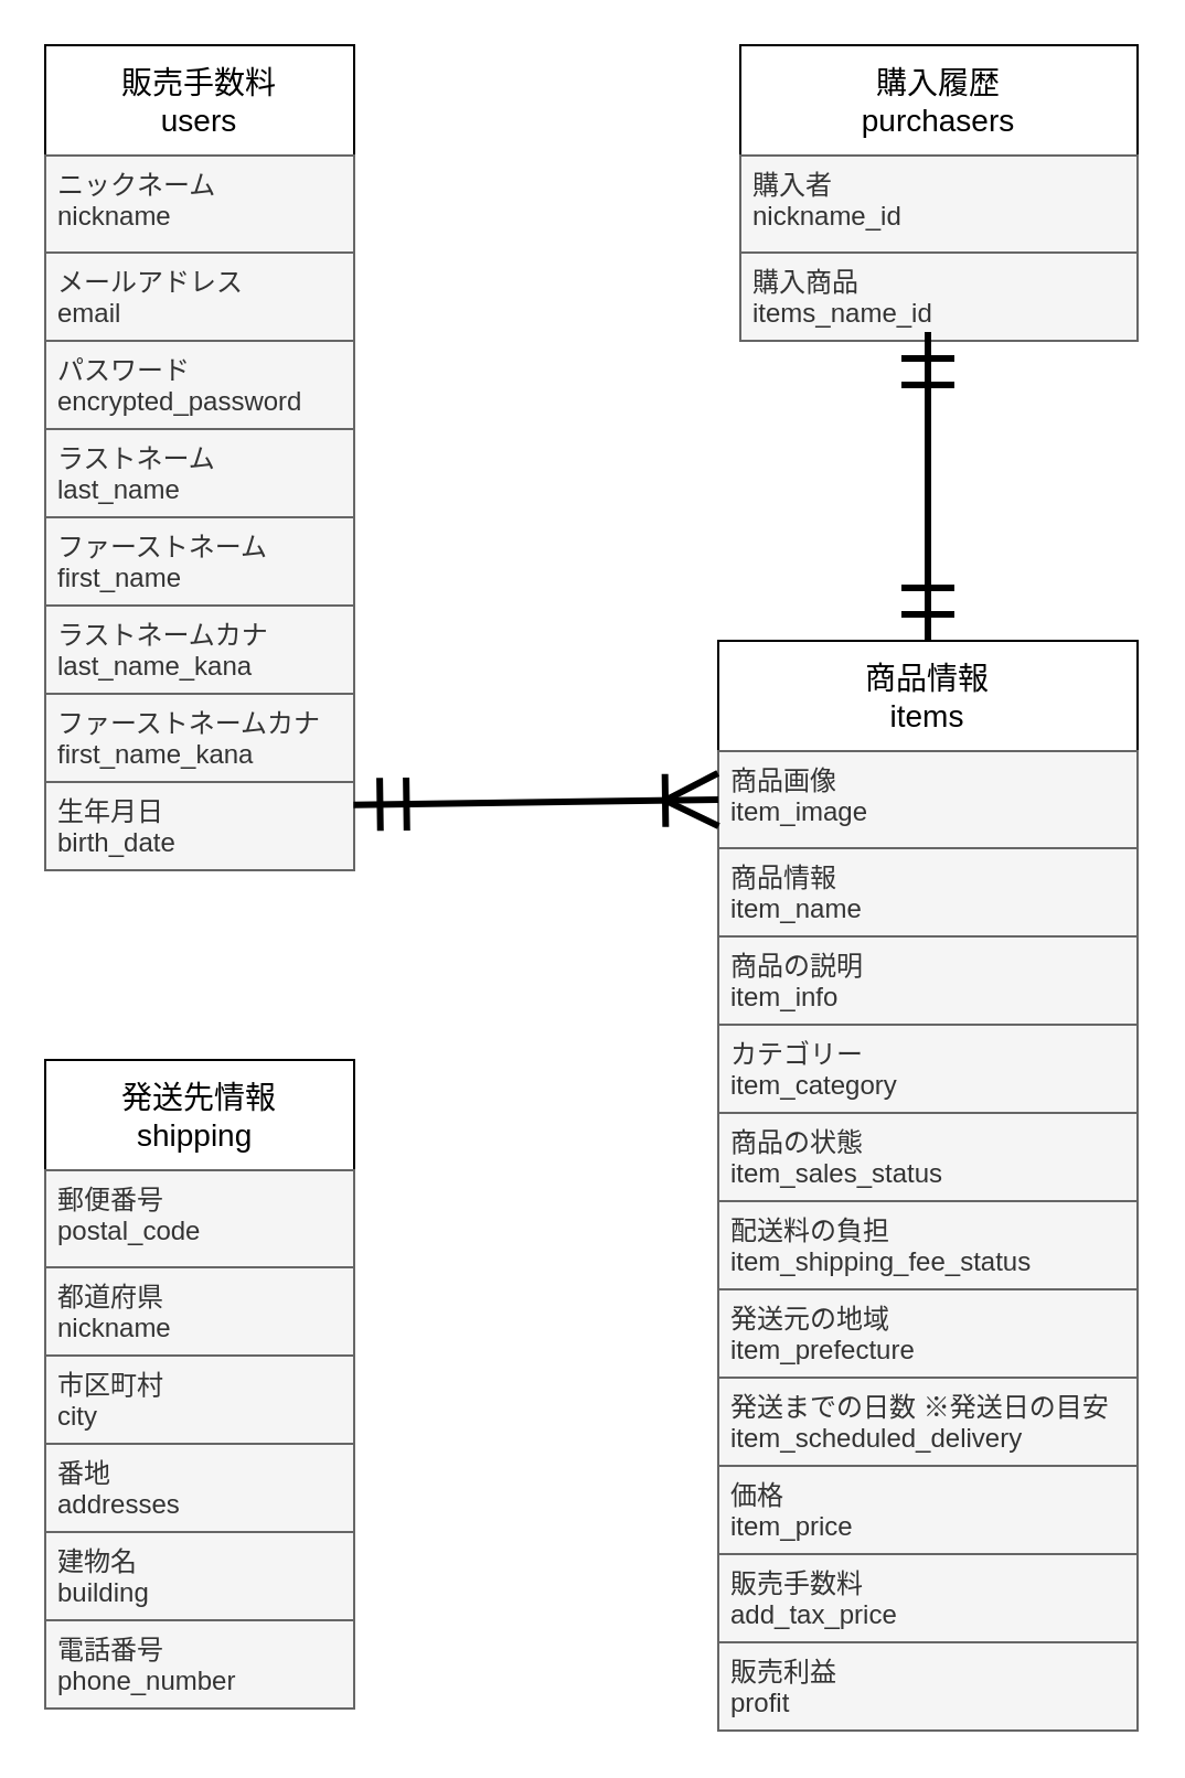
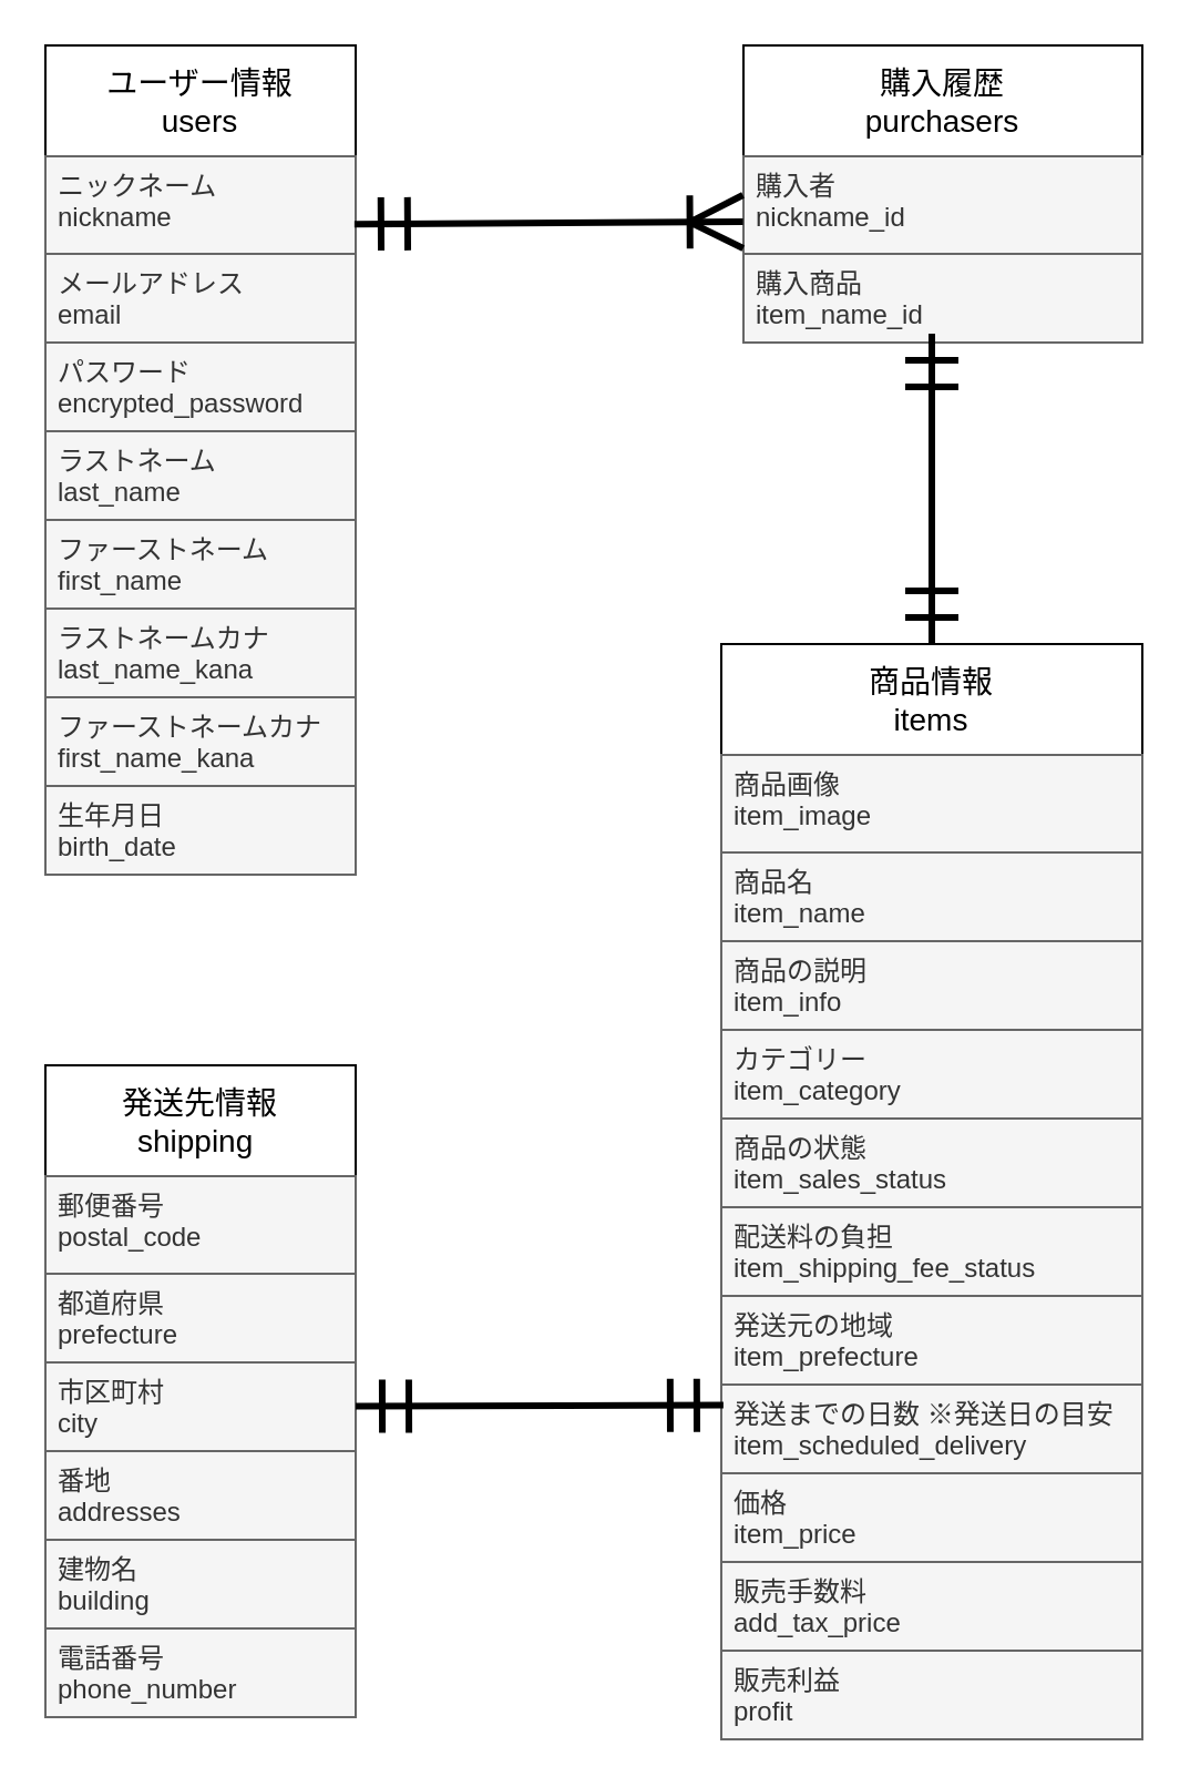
- <mxCell id="2" value="販売手数料&#10;users" style="swimlane;fontStyle=0;childLayout=stackLayout;horizontal=1;startSize=50;horizontalStack=0;resizeParent=1;resizeParentMax=0;resizeLast=0;collapsible=1;marginBottom=0;align=center;fontSize=14;" parent="1" vertex="1"><mxGeometry x="20" y="20" width="140" height="374" as="geometry" /></mxCell>
+ <mxCell id="2" value="ユーザー情報&#10;users" style="swimlane;fontStyle=0;childLayout=stackLayout;horizontal=1;startSize=50;horizontalStack=0;resizeParent=1;resizeParentMax=0;resizeLast=0;collapsible=1;marginBottom=0;align=center;fontSize=14;" parent="1" vertex="1"><mxGeometry x="20" y="20" width="140" height="374" as="geometry" /></mxCell>
+ <mxCell id="36" value="" style="fontSize=12;html=1;endArrow=ERoneToMany;startArrow=ERmandOne;startSize=20;endSize=20;strokeWidth=3;entryX=-0.001;entryY=0.671;entryDx=0;entryDy=0;entryPerimeter=0;exitX=0.996;exitY=0.695;exitDx=0;exitDy=0;exitPerimeter=0;" edge="1" parent="1" source="3" target="31"><mxGeometry width="100" height="100" relative="1" as="geometry"><mxPoint x="160" y="100" as="sourcePoint" /><mxPoint x="310" y="100" as="targetPoint" /></mxGeometry></mxCell>
- <mxCell id="32" value="購入商品&#10;items_name_id" style="text;strokeColor=#666666;fillColor=#f5f5f5;spacingLeft=4;spacingRight=4;overflow=hidden;rotatable=0;points=[[0,0.5],[1,0.5]];portConstraint=eastwest;fontSize=12;fontColor=#333333;" parent="30" vertex="1"><mxGeometry y="94" width="180" height="40" as="geometry" /></mxCell>
+ <mxCell id="32" value="購入商品&#10;item_name_id" style="text;strokeColor=#666666;fillColor=#f5f5f5;spacingLeft=4;spacingRight=4;overflow=hidden;rotatable=0;points=[[0,0.5],[1,0.5]];portConstraint=eastwest;fontSize=12;fontColor=#333333;" parent="30" vertex="1"><mxGeometry y="94" width="180" height="40" as="geometry" /></mxCell>
- <mxCell id="33" value="" style="fontSize=12;html=1;endArrow=ERoneToMany;startArrow=ERmandOne;startSize=20;endSize=20;strokeWidth=3;exitX=0.998;exitY=0.258;exitDx=0;exitDy=0;exitPerimeter=0;entryX=0;entryY=0.5;entryDx=0;entryDy=0;" parent="1" target="12" edge="1" source="10"><mxGeometry width="100" height="100" relative="1" as="geometry"><mxPoint x="160" y="350" as="sourcePoint" /><mxPoint x="320" y="364" as="targetPoint" /></mxGeometry></mxCell>
- <mxCell id="13" value="商品情報&#10;item_name" style="text;strokeColor=#666666;fillColor=#f5f5f5;spacingLeft=4;spacingRight=4;overflow=hidden;rotatable=0;points=[[0,0.5],[1,0.5]];portConstraint=eastwest;fontSize=12;fontColor=#333333;" parent="11" vertex="1"><mxGeometry y="94" width="190" height="40" as="geometry" /></mxCell>
+ <mxCell id="13" value="商品名&#10;item_name" style="text;strokeColor=#666666;fillColor=#f5f5f5;spacingLeft=4;spacingRight=4;overflow=hidden;rotatable=0;points=[[0,0.5],[1,0.5]];portConstraint=eastwest;fontSize=12;fontColor=#333333;" parent="11" vertex="1"><mxGeometry y="94" width="190" height="40" as="geometry" /></mxCell>
- <mxCell id="25" value="都道府県&#10;nickname" style="text;strokeColor=#666666;fillColor=#f5f5f5;spacingLeft=4;spacingRight=4;overflow=hidden;rotatable=0;points=[[0,0.5],[1,0.5]];portConstraint=eastwest;fontSize=12;fontColor=#333333;" parent="23" vertex="1"><mxGeometry y="94" width="140" height="40" as="geometry" /></mxCell>
+ <mxCell id="25" value="都道府県&#10;prefecture" style="text;strokeColor=#666666;fillColor=#f5f5f5;spacingLeft=4;spacingRight=4;overflow=hidden;rotatable=0;points=[[0,0.5],[1,0.5]];portConstraint=eastwest;fontSize=12;fontColor=#333333;" parent="23" vertex="1"><mxGeometry y="94" width="140" height="40" as="geometry" /></mxCell>
+ <mxCell id="35" value="" style="fontSize=12;html=1;endArrow=ERmandOne;startArrow=ERmandOne;startSize=20;endSize=20;strokeWidth=3;entryX=0.005;entryY=0.232;entryDx=0;entryDy=0;entryPerimeter=0;" edge="1" parent="1" source="26" target="19"><mxGeometry width="100" height="100" relative="1" as="geometry"><mxPoint x="160" y="630" as="sourcePoint" /><mxPoint x="330" y="634" as="targetPoint" /></mxGeometry></mxCell>
